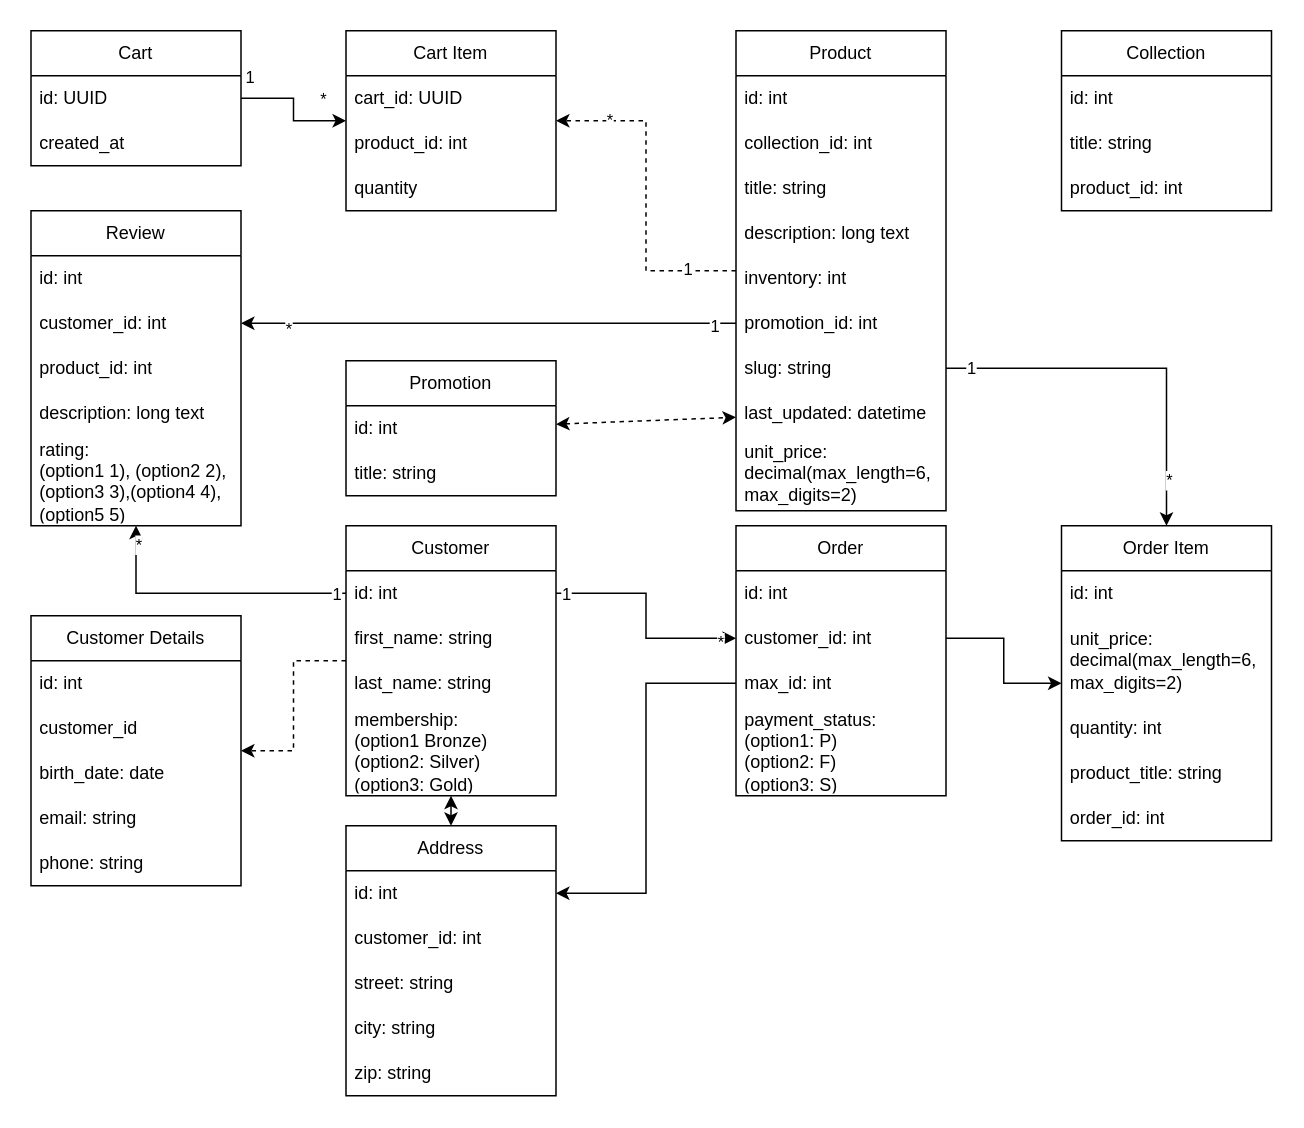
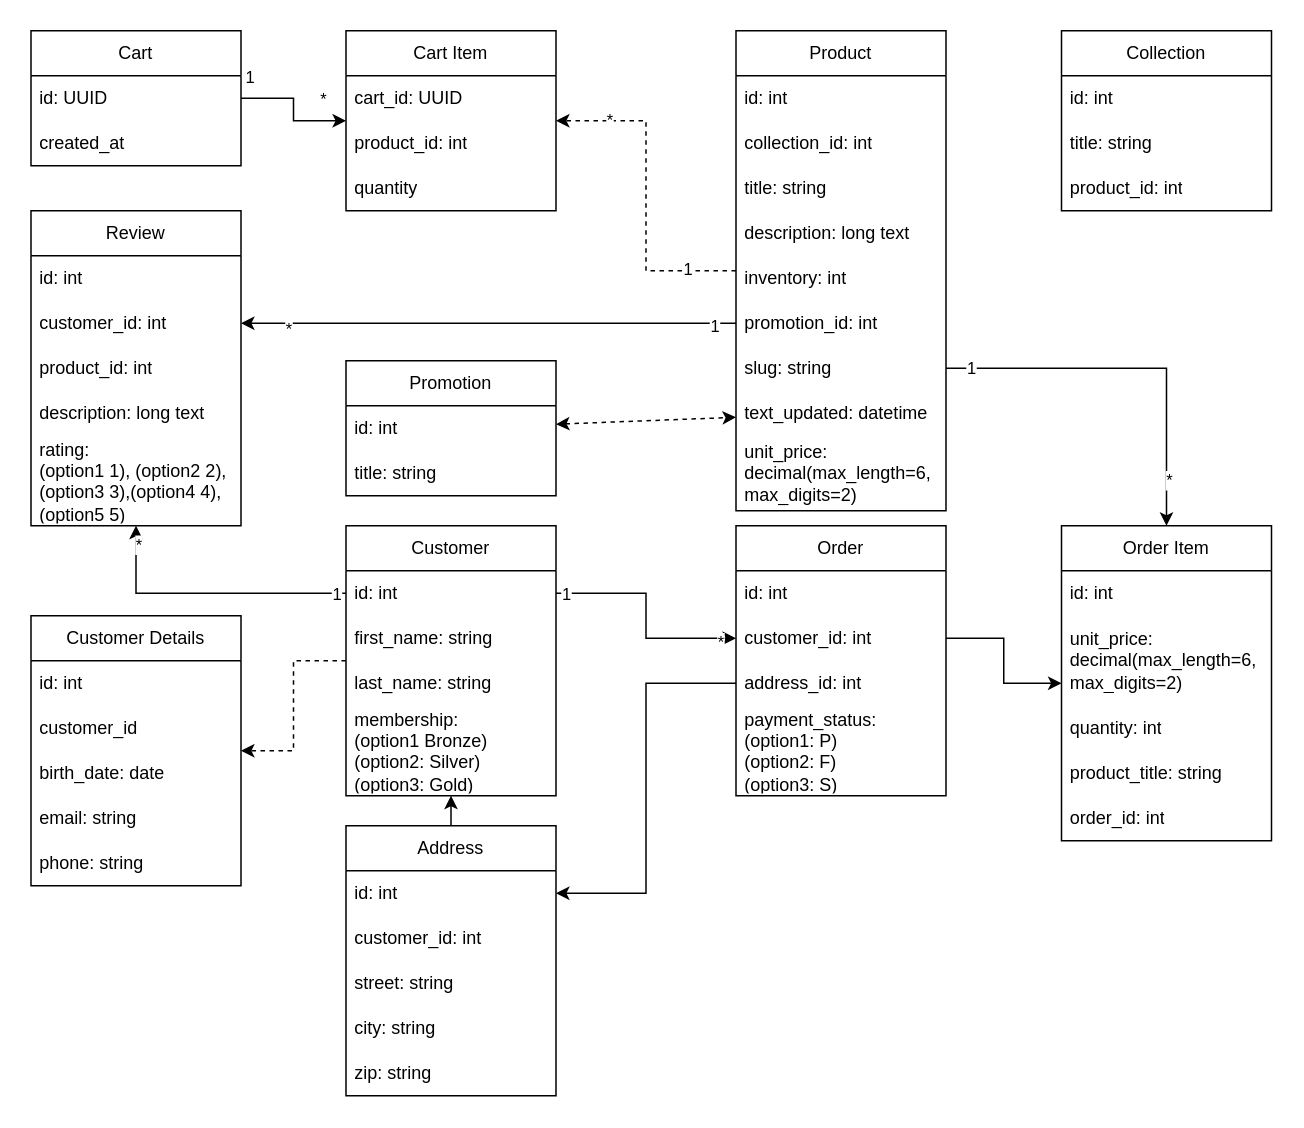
- <mxCell id="23" value="last_updated: datetime" style="text;strokeColor=none;fillColor=none;align=left;verticalAlign=middle;spacingLeft=4;spacingRight=4;overflow=hidden;points=[[0,0.5],[1,0.5]];portConstraint=eastwest;rotatable=0;whiteSpace=wrap;html=1;" vertex="1" parent="15"><mxGeometry y="240" width="140" height="30" as="geometry" /></mxCell>
+ <mxCell id="23" value="text_updated: datetime" style="text;strokeColor=none;fillColor=none;align=left;verticalAlign=middle;spacingLeft=4;spacingRight=4;overflow=hidden;points=[[0,0.5],[1,0.5]];portConstraint=eastwest;rotatable=0;whiteSpace=wrap;html=1;" vertex="1" parent="15"><mxGeometry y="240" width="140" height="30" as="geometry" /></mxCell>
- <mxCell id="60" value="max_id: int" style="text;strokeColor=none;fillColor=none;align=left;verticalAlign=middle;spacingLeft=4;spacingRight=4;overflow=hidden;points=[[0,0.5],[1,0.5]];portConstraint=eastwest;rotatable=0;whiteSpace=wrap;html=1;" vertex="1" parent="57"><mxGeometry y="90" width="140" height="30" as="geometry" /></mxCell>
+ <mxCell id="60" value="address_id: int" style="text;strokeColor=none;fillColor=none;align=left;verticalAlign=middle;spacingLeft=4;spacingRight=4;overflow=hidden;points=[[0,0.5],[1,0.5]];portConstraint=eastwest;rotatable=0;whiteSpace=wrap;html=1;" vertex="1" parent="57"><mxGeometry y="90" width="140" height="30" as="geometry" /></mxCell>
- <mxCell id="63" value="" style="endArrow=classic;startArrow=classic;html=1;rounded=0;" edge="1" parent="1" source="39" target="50"><mxGeometry width="50" height="50" relative="1" as="geometry"><mxPoint x="319.996" y="490" as="sourcePoint" /><mxPoint x="404.36" y="714.543" as="targetPoint" /></mxGeometry></mxCell>
+ <mxCell id="63" value="" style="endArrow=none;startArrow=classic;html=1;rounded=0;" edge="1" parent="1" source="39" target="50"><mxGeometry width="50" height="50" relative="1" as="geometry"><mxPoint x="319.996" y="490" as="sourcePoint" /><mxPoint x="404.36" y="714.543" as="targetPoint" /></mxGeometry></mxCell>
